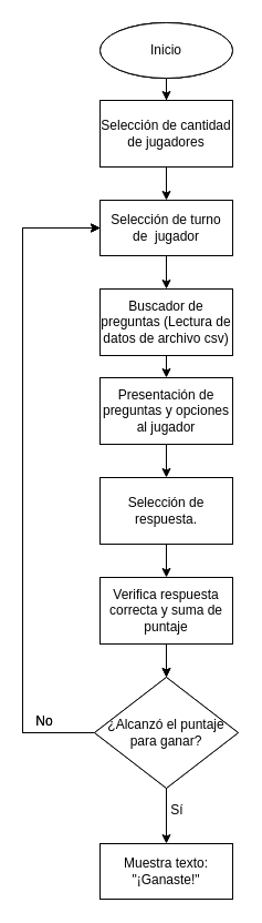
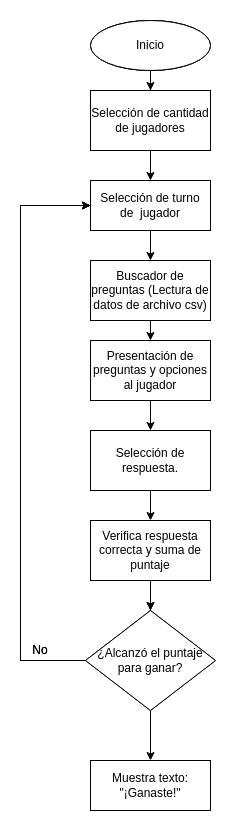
- <mxCell id="20" value="Sí" style="text;html=1;strokeColor=none;fillColor=none;align=center;verticalAlign=middle;whiteSpace=wrap;rounded=0;" vertex="1" parent="1"><mxGeometry x="140" y="720" width="40" height="20" as="geometry" /></mxCell>
